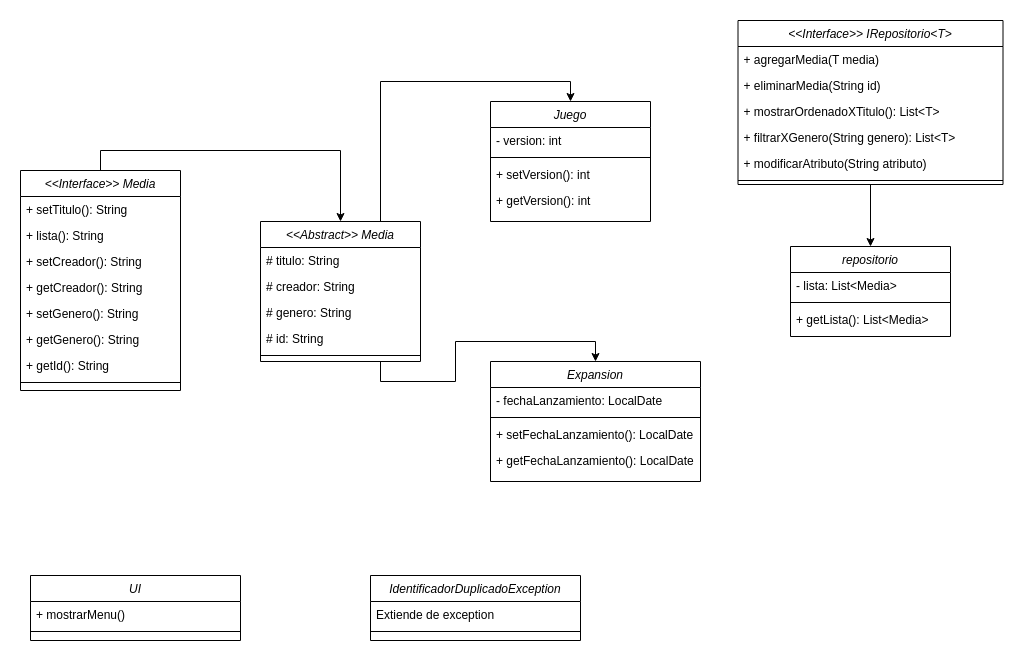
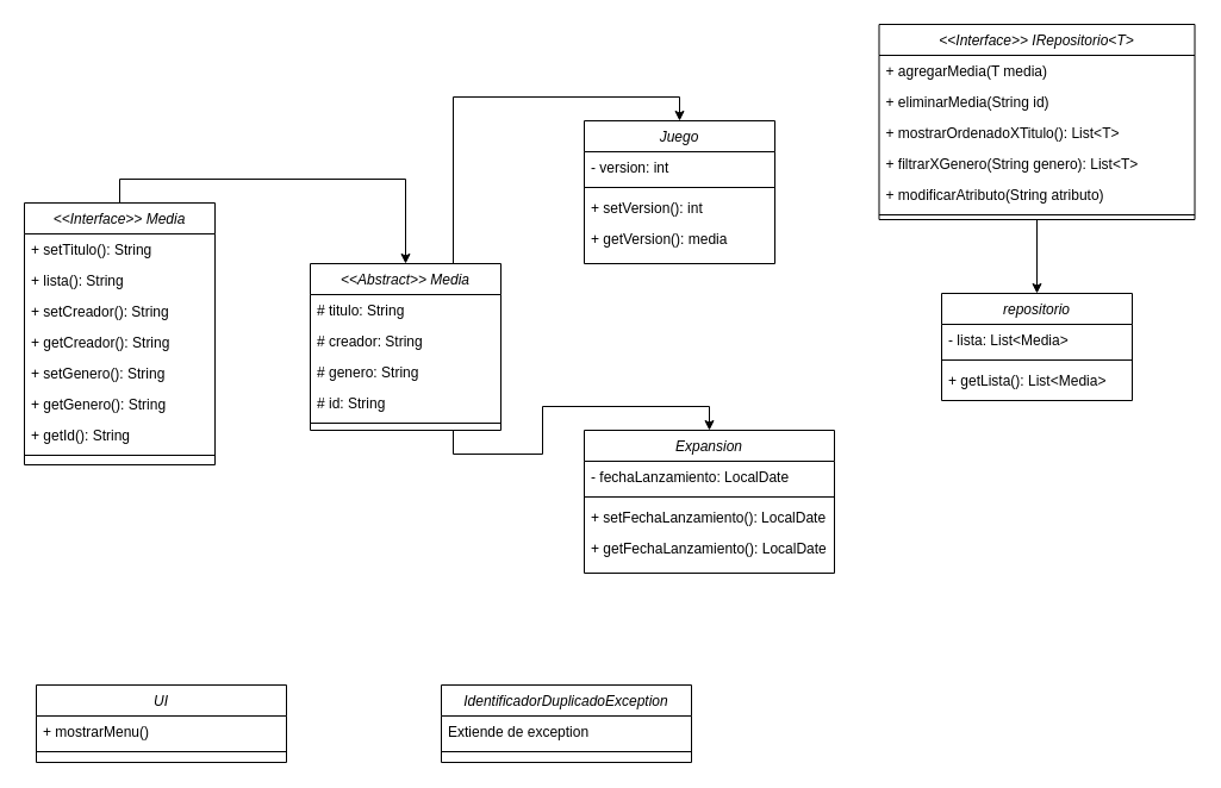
- <mxCell id="6" value="+ getVersion(): int" style="text;align=left;verticalAlign=top;spacingLeft=4;spacingRight=4;overflow=hidden;rotatable=0;points=[[0,0.5],[1,0.5]];portConstraint=eastwest;" vertex="1" parent="2"><mxGeometry y="86" width="160" height="26" as="geometry" /></mxCell>
+ <mxCell id="6" value="+ getVersion(): media" style="text;align=left;verticalAlign=top;spacingLeft=4;spacingRight=4;overflow=hidden;rotatable=0;points=[[0,0.5],[1,0.5]];portConstraint=eastwest;" vertex="1" parent="2"><mxGeometry y="86" width="160" height="26" as="geometry" /></mxCell>
